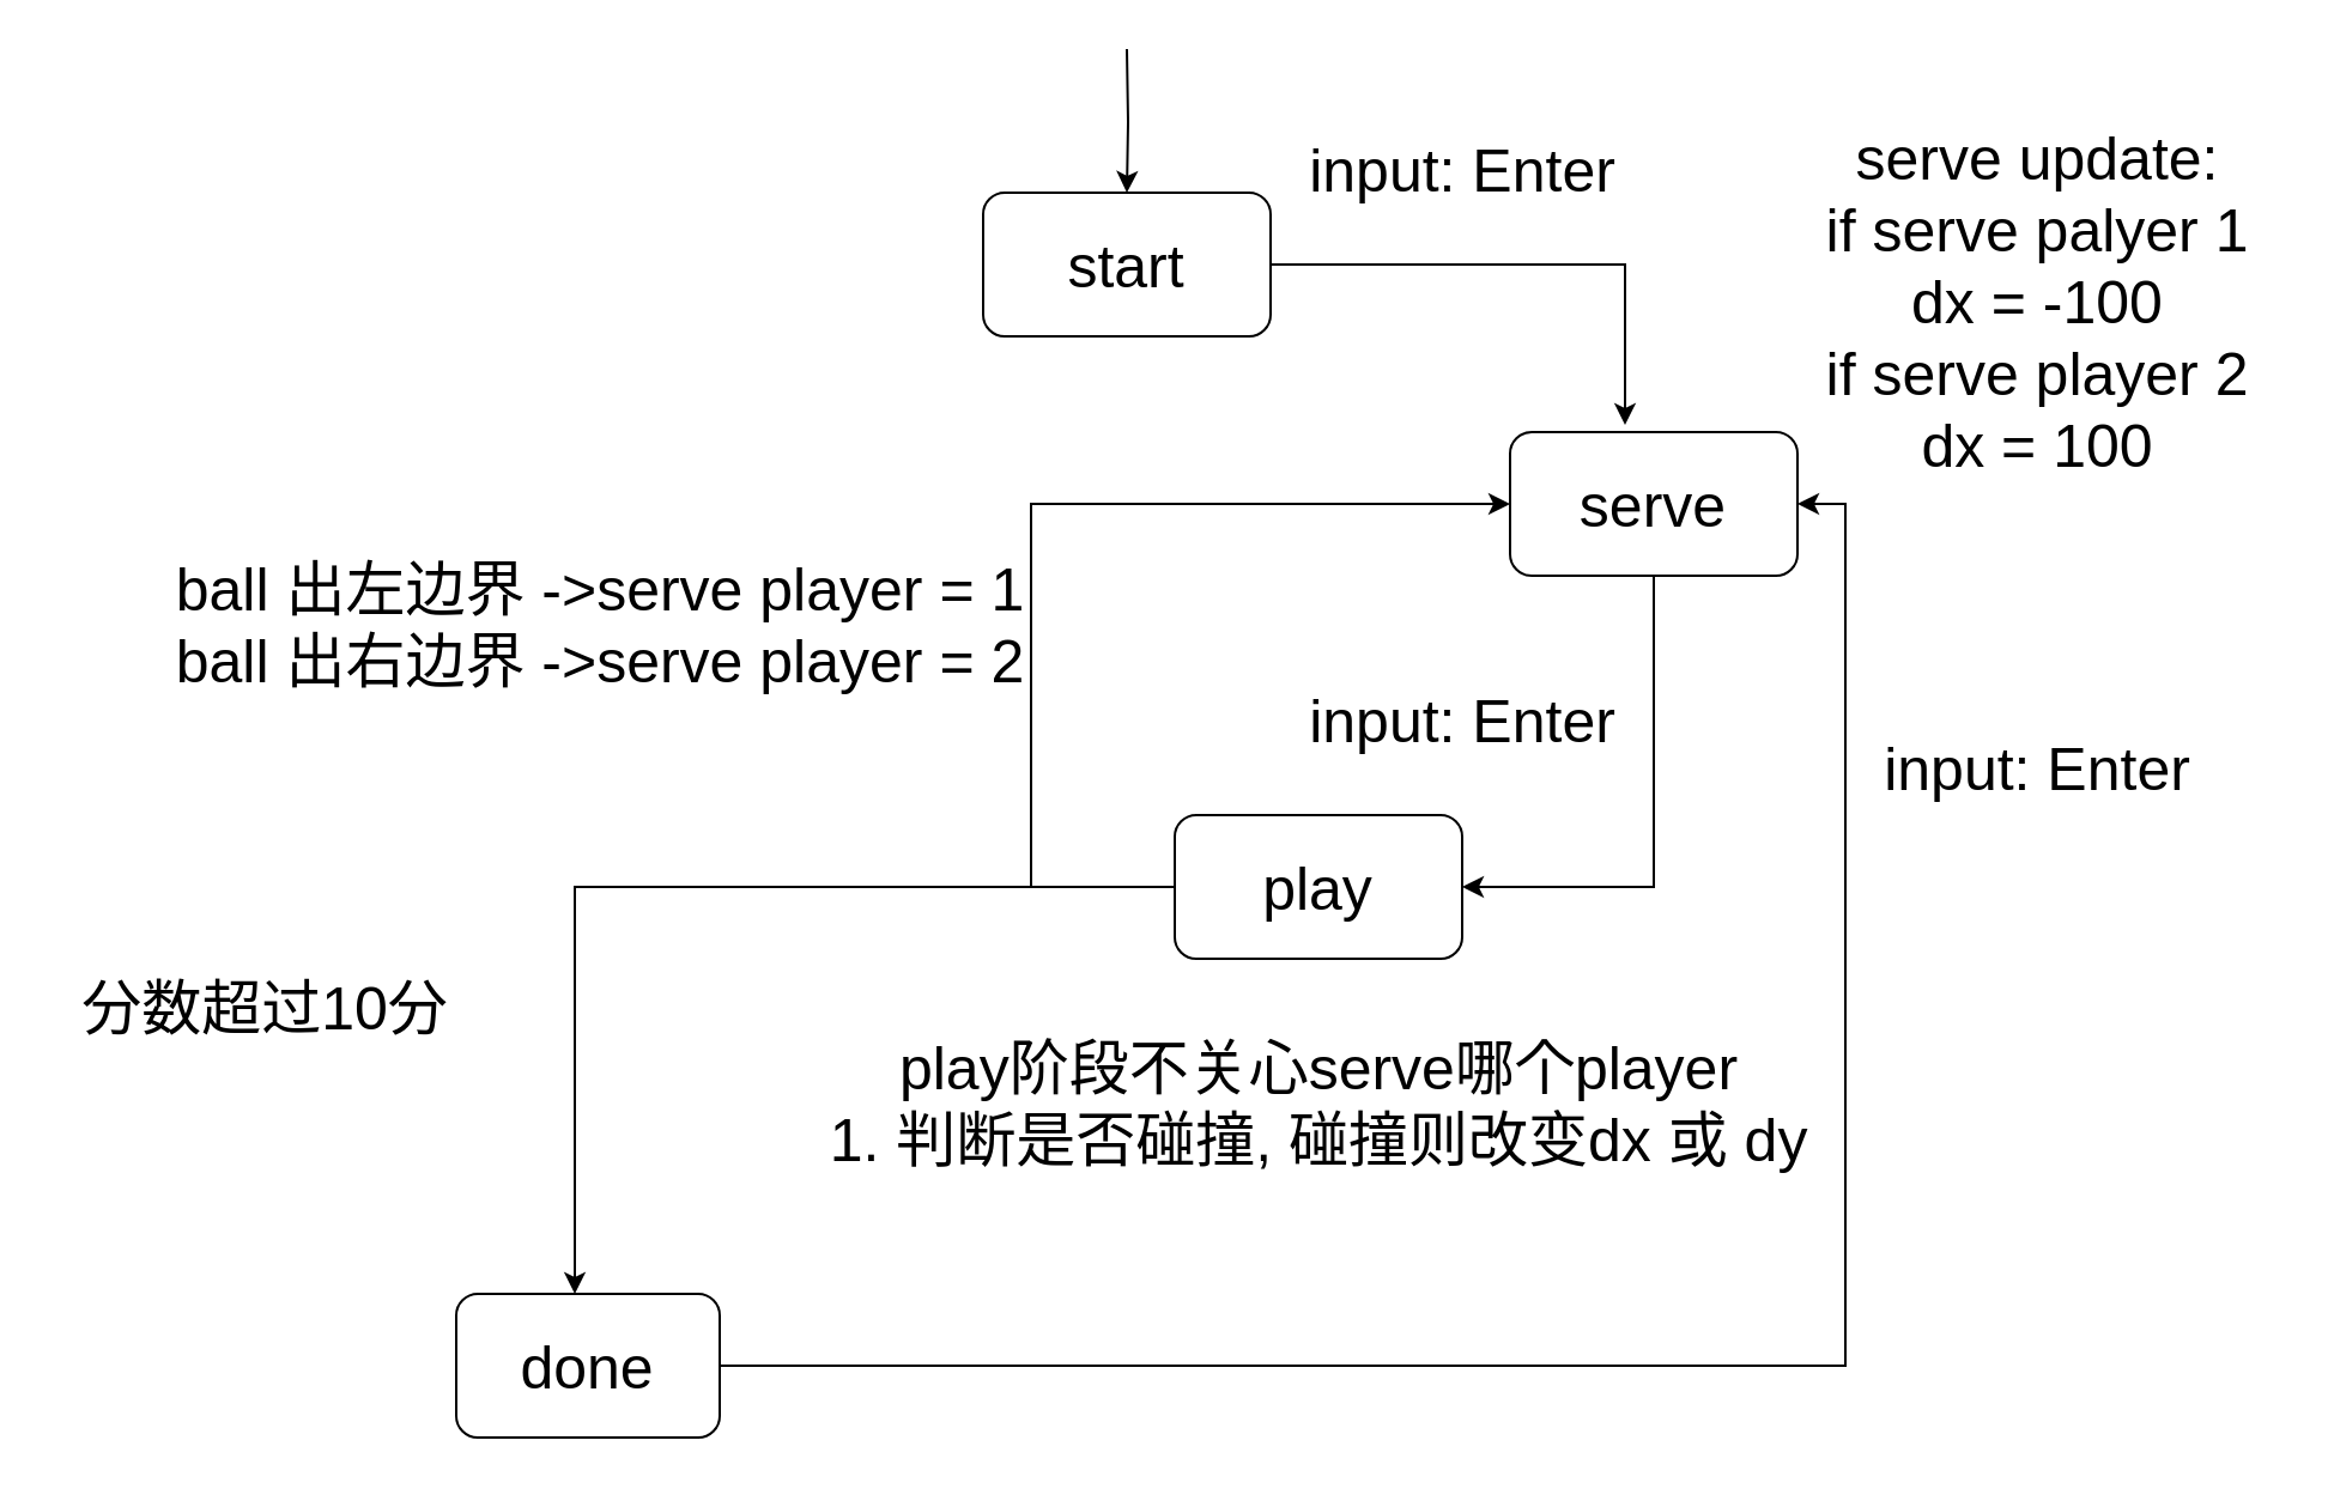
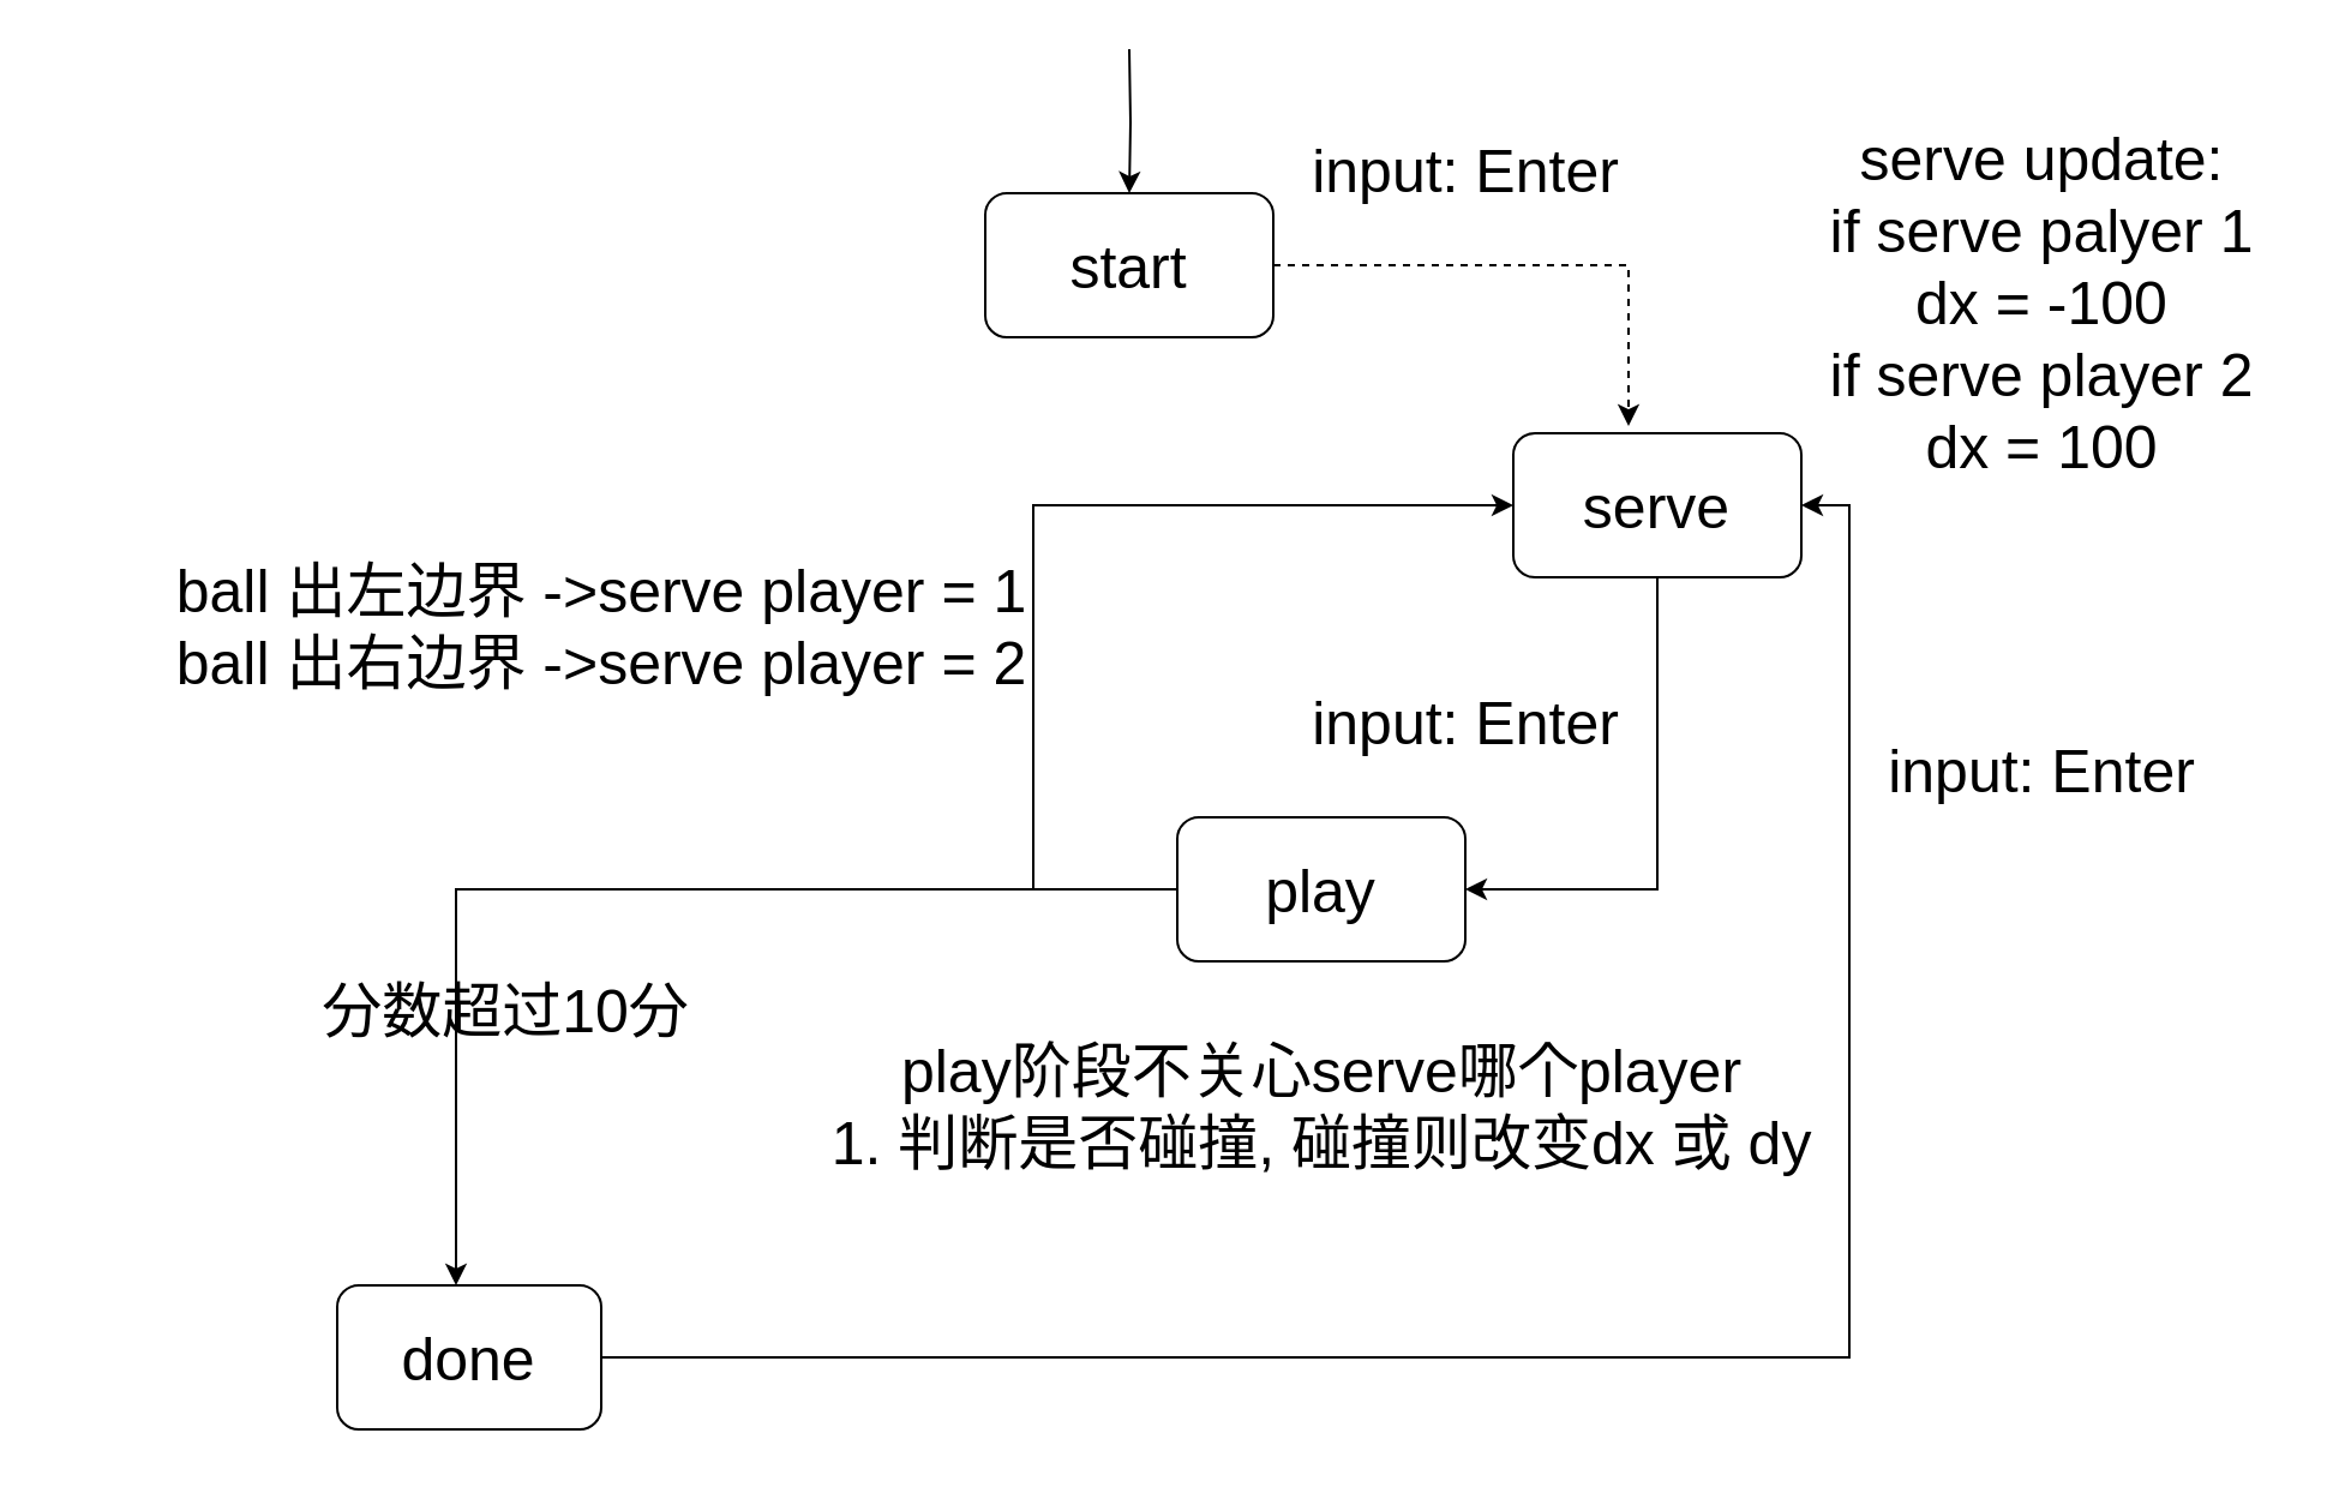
- <mxCell id="3" style="edgeStyle=orthogonalEdgeStyle;rounded=0;orthogonalLoop=1;jettySize=auto;html=1;exitX=1;exitY=0.5;exitDx=0;exitDy=0;entryX=0.4;entryY=-0.05;entryDx=0;entryDy=0;entryPerimeter=0;fontSize=25;" edge="1" parent="1" source="4" target="6"><mxGeometry relative="1" as="geometry" /></mxCell>
+ <mxCell id="3" style="edgeStyle=orthogonalEdgeStyle;rounded=0;orthogonalLoop=1;jettySize=auto;html=1;exitX=1;exitY=0.5;exitDx=0;exitDy=0;entryX=0.4;entryY=-0.05;entryDx=0;entryDy=0;entryPerimeter=0;fontSize=25;dashed=1;" edge="1" parent="1" source="4" target="6"><mxGeometry relative="1" as="geometry" /></mxCell>
- <mxCell id="17" value="分数超过10分" style="text;html=1;align=center;verticalAlign=middle;resizable=0;points=[];autosize=1;strokeColor=none;fillColor=none;fontSize=25;" vertex="1" parent="1"><mxGeometry x="20" y="400" width="180" height="40" as="geometry" /></mxCell>
+ <mxCell id="17" value="分数超过10分" style="text;html=1;align=center;verticalAlign=middle;resizable=0;points=[];autosize=1;strokeColor=none;fillColor=none;fontSize=25;" vertex="1" parent="1"><mxGeometry x="120" y="400" width="180" height="40" as="geometry" /></mxCell>
- <mxCell id="16" value="done" style="rounded=1;whiteSpace=wrap;html=1;fontSize=25;" vertex="1" parent="1"><mxGeometry x="190" y="540" width="110" height="60" as="geometry" /></mxCell>
+ <mxCell id="16" value="done" style="rounded=1;whiteSpace=wrap;html=1;fontSize=25;" vertex="1" parent="1"><mxGeometry x="140" y="535" width="110" height="60" as="geometry" /></mxCell>
